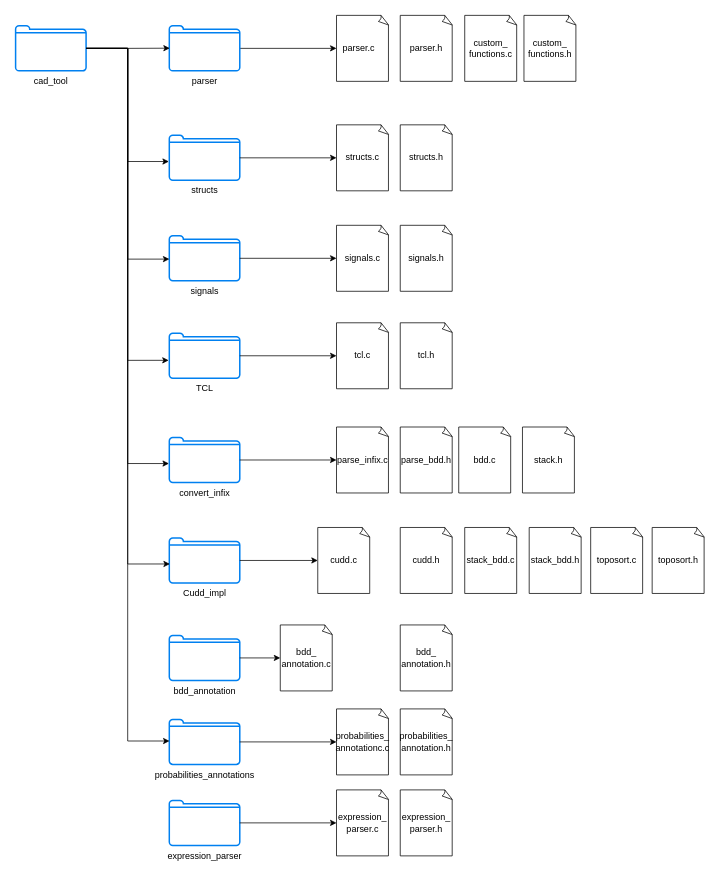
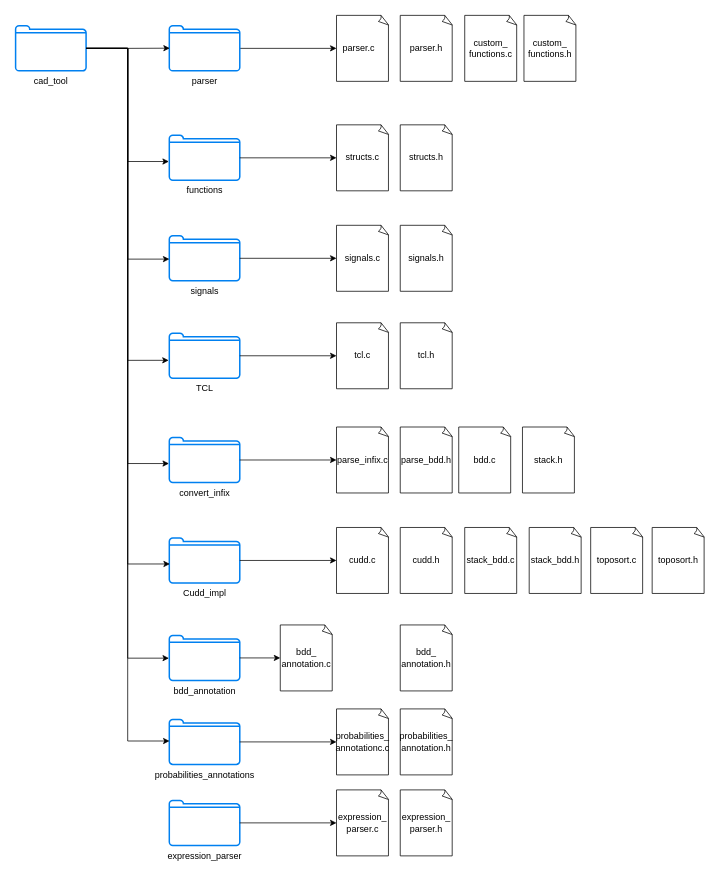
- <mxCell id="10" value="structs" style="html=1;verticalLabelPosition=bottom;align=center;labelBackgroundColor=#ffffff;verticalAlign=top;strokeWidth=2;strokeColor=#0080F0;shadow=0;dashed=0;shape=mxgraph.ios7.icons.folder;" vertex="1" parent="1"><mxGeometry x="225" y="180" width="94" height="60" as="geometry" /></mxCell>
+ <mxCell id="10" value="functions" style="html=1;verticalLabelPosition=bottom;align=center;labelBackgroundColor=#ffffff;verticalAlign=top;strokeWidth=2;strokeColor=#0080F0;shadow=0;dashed=0;shape=mxgraph.ios7.icons.folder;" vertex="1" parent="1"><mxGeometry x="225" y="180" width="94" height="60" as="geometry" /></mxCell>
- <mxCell id="30" value="cudd.c" style="whiteSpace=wrap;html=1;shape=mxgraph.basic.document" vertex="1" parent="1"><mxGeometry x="423" y="703" width="70" height="88" as="geometry" /></mxCell>
+ <mxCell id="30" value="cudd.c" style="whiteSpace=wrap;html=1;shape=mxgraph.basic.document" vertex="1" parent="1"><mxGeometry x="448" y="703" width="70" height="88" as="geometry" /></mxCell>
+ <mxCell id="49" style="edgeStyle=orthogonalEdgeStyle;rounded=0;orthogonalLoop=1;jettySize=auto;html=1;entryX=-0.005;entryY=0.505;entryDx=0;entryDy=0;entryPerimeter=0;" edge="1" parent="1" source="2" target="33"><mxGeometry relative="1" as="geometry" /></mxCell>
